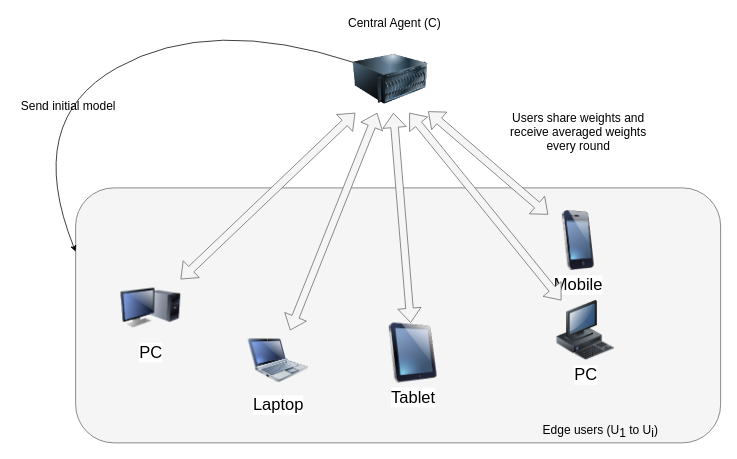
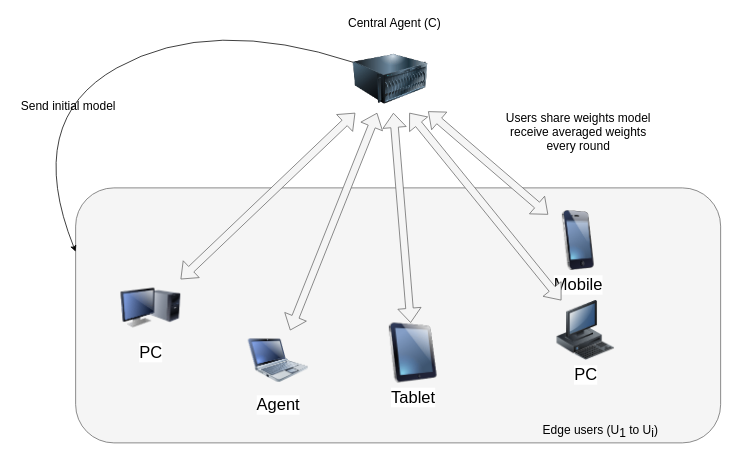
- <mxCell id="18" value="Users share weights and &lt;br&gt;receive averaged weights &lt;br&gt;every round" style="text;html=1;align=center;verticalAlign=middle;resizable=0;points=[];autosize=1;fontSize=16;" vertex="1" parent="1"><mxGeometry x="670" y="145" width="200" height="60" as="geometry" /></mxCell>
+ <mxCell id="18" value="Users share weights model &lt;br&gt;receive averaged weights &lt;br&gt;every round" style="text;html=1;align=center;verticalAlign=middle;resizable=0;points=[];autosize=1;fontSize=16;" vertex="1" parent="1"><mxGeometry x="670" y="145" width="200" height="60" as="geometry" /></mxCell>
- <mxCell id="7" value="Laptop" style="image;html=1;labelBackgroundColor=#ffffff;image=img/lib/clip_art/computers/Netbook_128x128.png;rounded=1;shadow=0;comic=0;strokeWidth=2;fontSize=22" parent="1" vertex="1"><mxGeometry x="330" y="440" width="80" height="80" as="geometry" /></mxCell>
+ <mxCell id="7" value="Agent" style="image;html=1;labelBackgroundColor=#ffffff;image=img/lib/clip_art/computers/Netbook_128x128.png;rounded=1;shadow=0;comic=0;strokeWidth=2;fontSize=22" parent="1" vertex="1"><mxGeometry x="330" y="440" width="80" height="80" as="geometry" /></mxCell>
